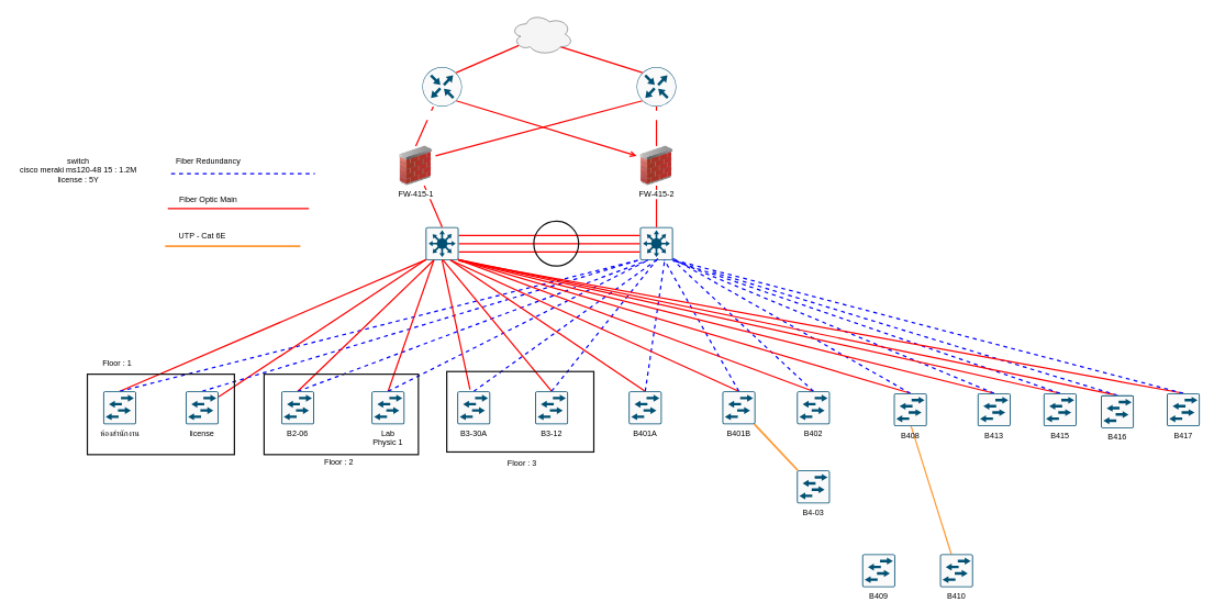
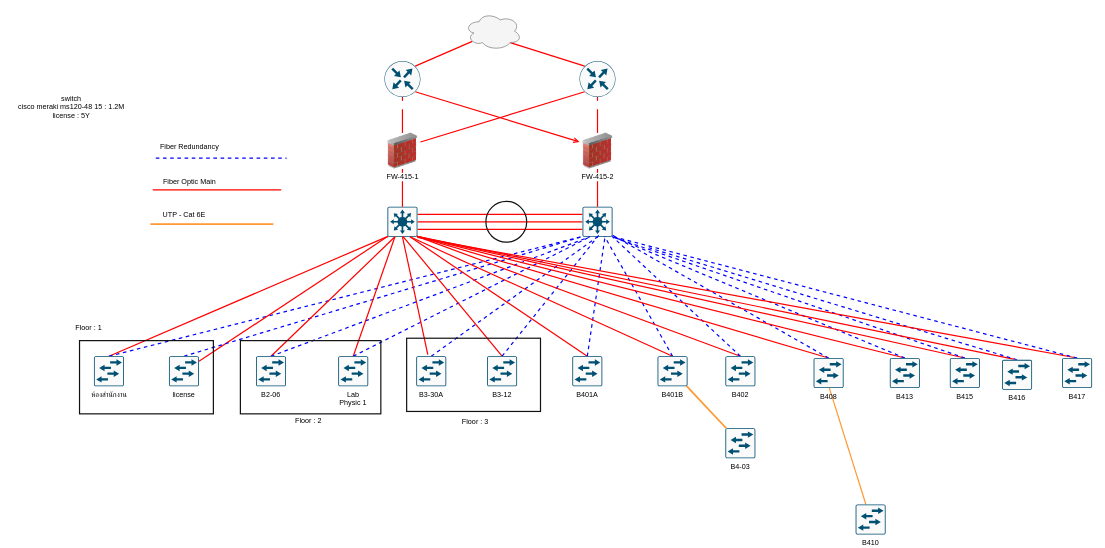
- <mxCell id="8" value="FW-415-1" style="image;html=1;image=img/lib/clip_art/networking/Firewall_02_128x128.png" parent="1" vertex="1"><mxGeometry x="600" y="221" width="60" height="60" as="geometry" /></mxCell>
+ <mxCell id="8" value="FW-415-1" style="image;html=1;image=img/lib/clip_art/networking/Firewall_02_128x128.png" parent="1" vertex="1"><mxGeometry x="640" y="221" width="60" height="60" as="geometry" /></mxCell>
- <mxCell id="33" value="switch&lt;br&gt;cisco meraki ms120-48 15 : 1.2M&lt;br&gt;license : 5Y" style="text;html=1;align=center;verticalAlign=middle;resizable=0;points=[];autosize=1;fontColor=#030303;" parent="1" vertex="1"><mxGeometry x="20" y="230" width="195" height="55" as="geometry" /></mxCell>
+ <mxCell id="33" value="switch&lt;br&gt;cisco meraki ms120-48 15 : 1.2M&lt;br&gt;license : 5Y" style="text;html=1;align=center;verticalAlign=middle;resizable=0;points=[];autosize=1;fontColor=#030303;" parent="1" vertex="1"><mxGeometry x="20" y="150" width="195" height="55" as="geometry" /></mxCell>
- <mxCell id="75" value="Floor : 1" style="text;html=1;align=center;verticalAlign=middle;resizable=0;points=[];autosize=1;strokeColor=none;fillColor=none;fontColor=#030303;" parent="1" vertex="1"><mxGeometry x="146" y="537" width="62" height="26" as="geometry" /></mxCell>
+ <mxCell id="75" value="Floor : 1" style="text;html=1;align=center;verticalAlign=middle;resizable=0;points=[];autosize=1;strokeColor=none;fillColor=none;fontColor=#030303;" parent="1" vertex="1"><mxGeometry x="116" y="532" width="62" height="26" as="geometry" /></mxCell>
- <mxCell id="58" value="B409" style="sketch=0;points=[[0.015,0.015,0],[0.985,0.015,0],[0.985,0.985,0],[0.015,0.985,0],[0.25,0,0],[0.5,0,0],[0.75,0,0],[1,0.25,0],[1,0.5,0],[1,0.75,0],[0.75,1,0],[0.5,1,0],[0.25,1,0],[0,0.75,0],[0,0.5,0],[0,0.25,0]];verticalLabelPosition=bottom;html=1;verticalAlign=top;aspect=fixed;align=center;pointerEvents=1;shape=mxgraph.cisco19.rect;prIcon=l2_switch;fillColor=#FAFAFA;strokeColor=#005073;strokeWidth=2;whiteSpace=wrap;fontColor=#000000;labelBackgroundColor=none;" parent="1" vertex="1"><mxGeometry x="1307" y="840" width="50" height="50" as="geometry" /></mxCell>
